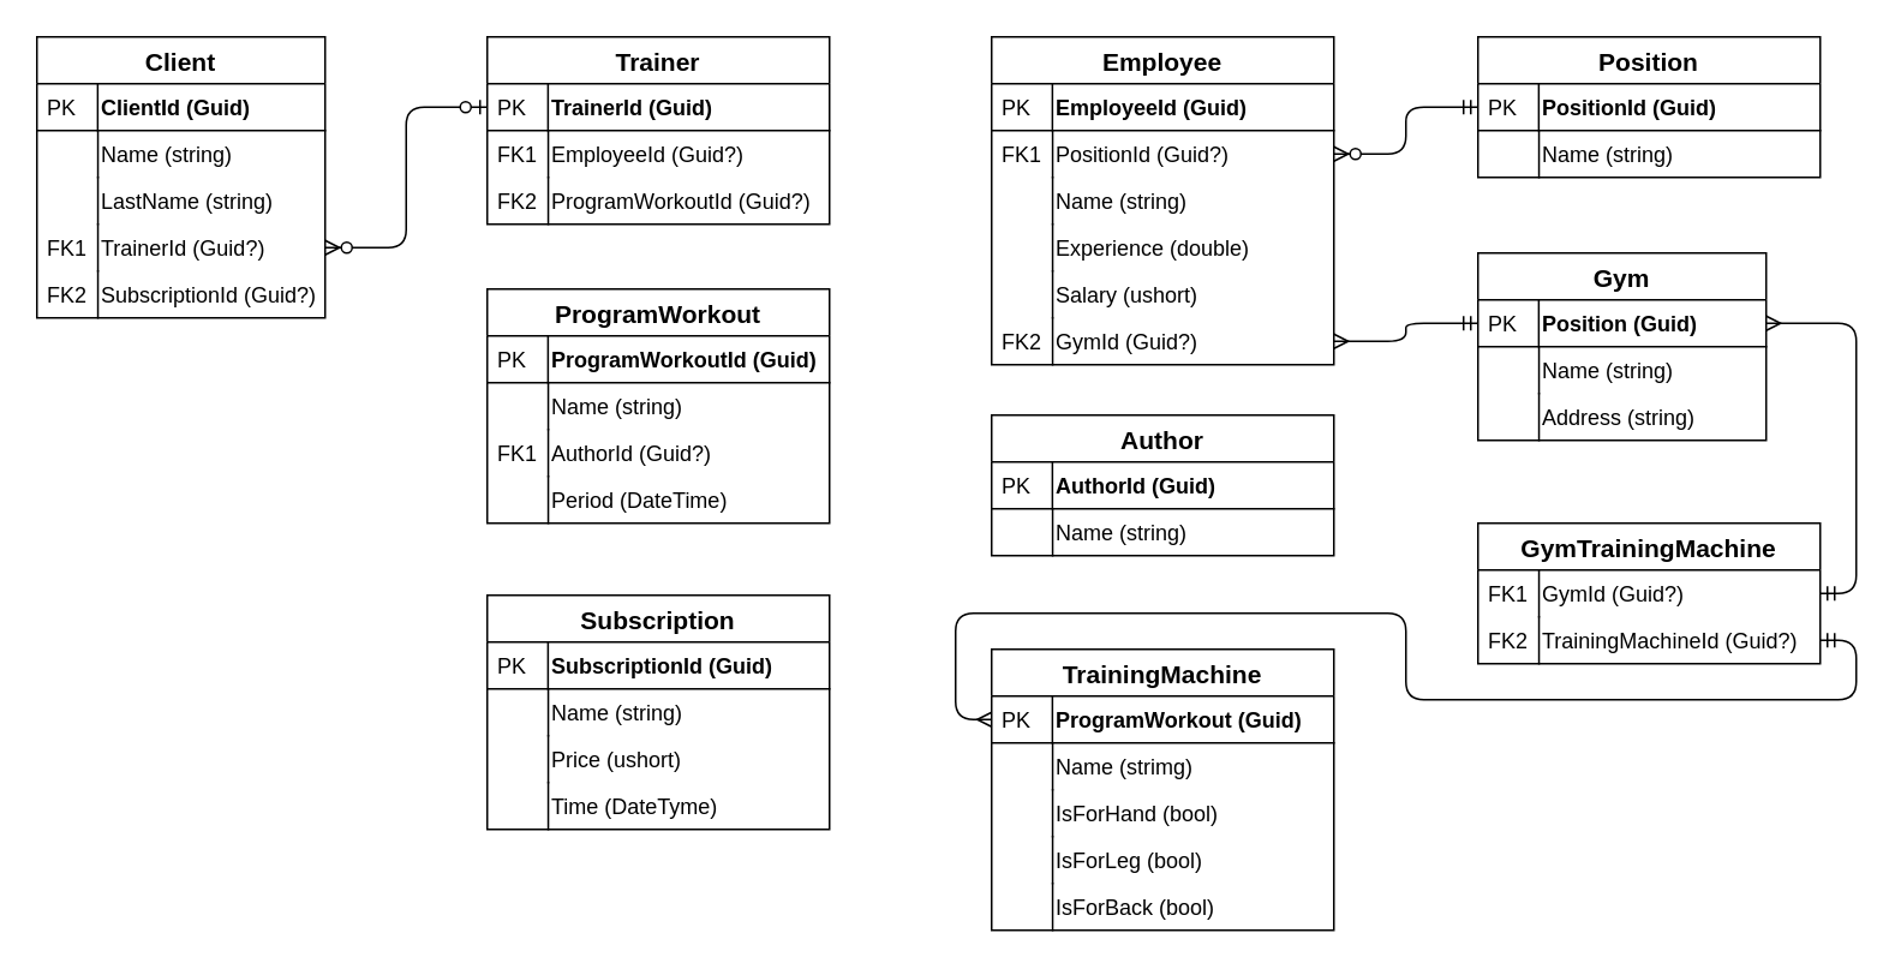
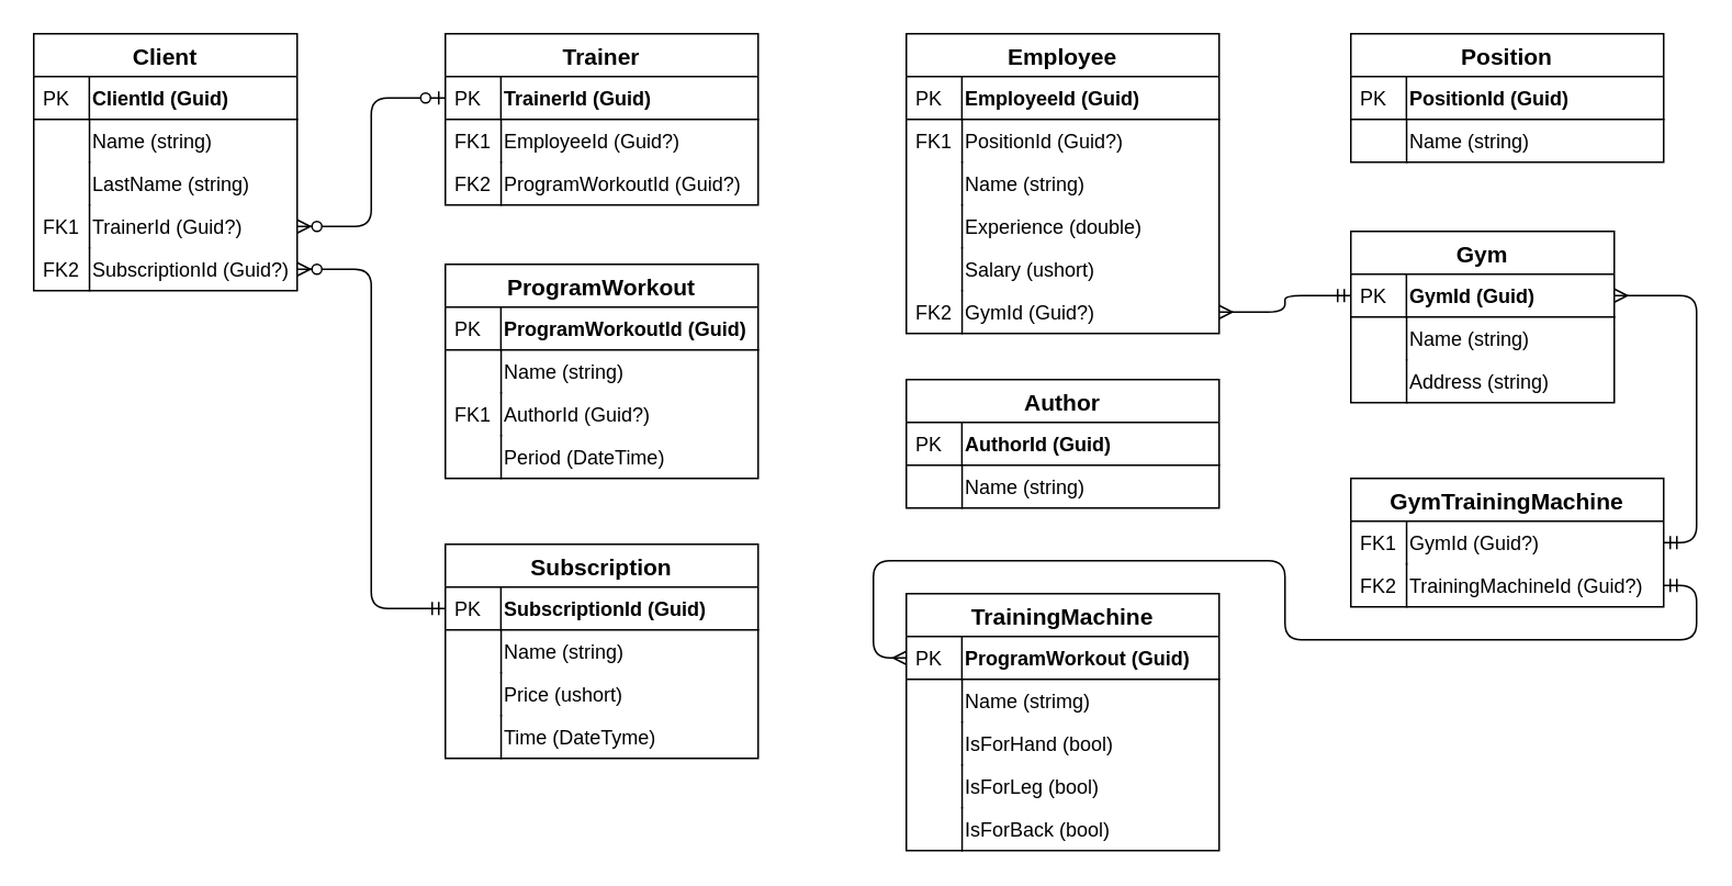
- <mxCell id="39" style="edgeStyle=orthogonalEdgeStyle;rounded=1;orthogonalLoop=1;jettySize=auto;html=1;exitX=1;exitY=0.5;exitDx=0;exitDy=0;entryX=0;entryY=0.5;entryDx=0;entryDy=0;startArrow=ERzeroToMany;startFill=1;endArrow=ERmandOne;endFill=0;strokeWidth=1;" edge="1" parent="1" source="24" target="35"><mxGeometry relative="1" as="geometry" /></mxCell>
- <mxCell id="59" value="Position (Guid)" style="shape=partialRectangle;top=0;left=0;right=0;bottom=1;align=left;verticalAlign=top;fillColor=none;spacingLeft=34;spacingRight=4;overflow=hidden;rotatable=0;points=[[0,0.5],[1,0.5]];portConstraint=eastwest;dropTarget=0;fontSize=12;fontStyle=1" vertex="1" parent="58"><mxGeometry y="26" width="160" height="26" as="geometry" /></mxCell>
+ <mxCell id="59" value="GymId (Guid)" style="shape=partialRectangle;top=0;left=0;right=0;bottom=1;align=left;verticalAlign=top;fillColor=none;spacingLeft=34;spacingRight=4;overflow=hidden;rotatable=0;points=[[0,0.5],[1,0.5]];portConstraint=eastwest;dropTarget=0;fontSize=12;fontStyle=1" vertex="1" parent="58"><mxGeometry y="26" width="160" height="26" as="geometry" /></mxCell>
+ <mxCell id="65" style="edgeStyle=orthogonalEdgeStyle;rounded=1;orthogonalLoop=1;jettySize=auto;html=1;exitX=1;exitY=0.5;exitDx=0;exitDy=0;entryX=0;entryY=0.5;entryDx=0;entryDy=0;startArrow=ERzeroToMany;startFill=1;endArrow=ERmandOne;endFill=0;strokeWidth=1;" edge="1" parent="1" source="11" target="50"><mxGeometry relative="1" as="geometry" /></mxCell>
